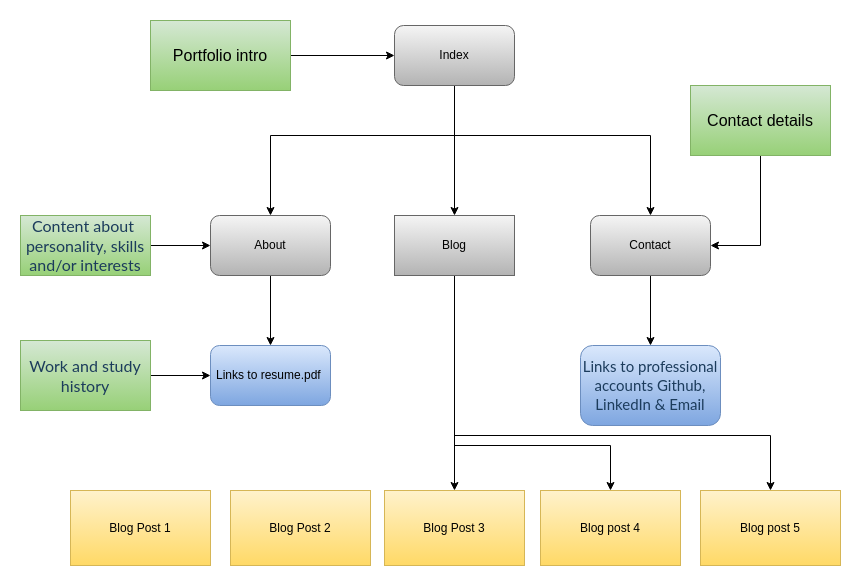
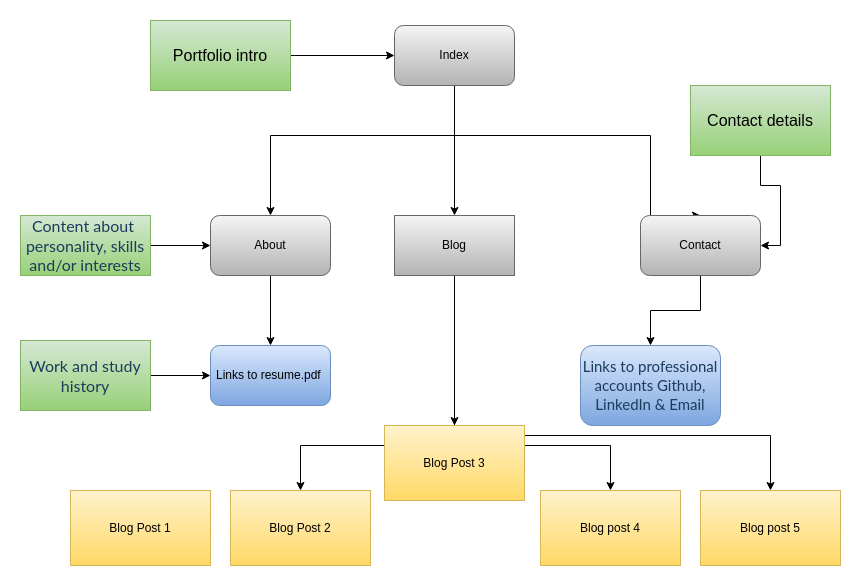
- <mxCell id="9" value="Contact" style="rounded=1;whiteSpace=wrap;html=1;gradientColor=#b3b3b3;fillColor=#f5f5f5;strokeColor=#666666;" parent="1" vertex="1"><mxGeometry x="590" y="215" width="120" height="60" as="geometry" /></mxCell>
+ <mxCell id="9" value="Contact" style="rounded=1;whiteSpace=wrap;html=1;gradientColor=#b3b3b3;fillColor=#f5f5f5;strokeColor=#666666;" parent="1" vertex="1"><mxGeometry x="640" y="215" width="120" height="60" as="geometry" /></mxCell>
+ <mxCell id="10" style="edgeStyle=orthogonalEdgeStyle;rounded=0;orthogonalLoop=1;jettySize=auto;html=1;fontSize=12;" parent="1" source="14" target="27" edge="1"><mxGeometry relative="1" as="geometry"><Array as="points"><mxPoint x="454" y="445" /><mxPoint x="300" y="445" /></Array></mxGeometry></mxCell>
- <mxCell id="26" value="&lt;font style=&quot;font-size: 12px&quot;&gt;Blog Post 3&lt;/font&gt;" style="text;html=1;strokeColor=#d6b656;fillColor=#fff2cc;align=center;verticalAlign=middle;whiteSpace=wrap;rounded=0;gradientColor=#ffd966;" parent="1" vertex="1"><mxGeometry x="384" y="490" width="140" height="75" as="geometry" /></mxCell>
+ <mxCell id="26" value="&lt;font style=&quot;font-size: 12px&quot;&gt;Blog Post 3&lt;/font&gt;" style="text;html=1;strokeColor=#d6b656;fillColor=#fff2cc;align=center;verticalAlign=middle;whiteSpace=wrap;rounded=0;gradientColor=#ffd966;" parent="1" vertex="1"><mxGeometry x="384" y="425" width="140" height="75" as="geometry" /></mxCell>
